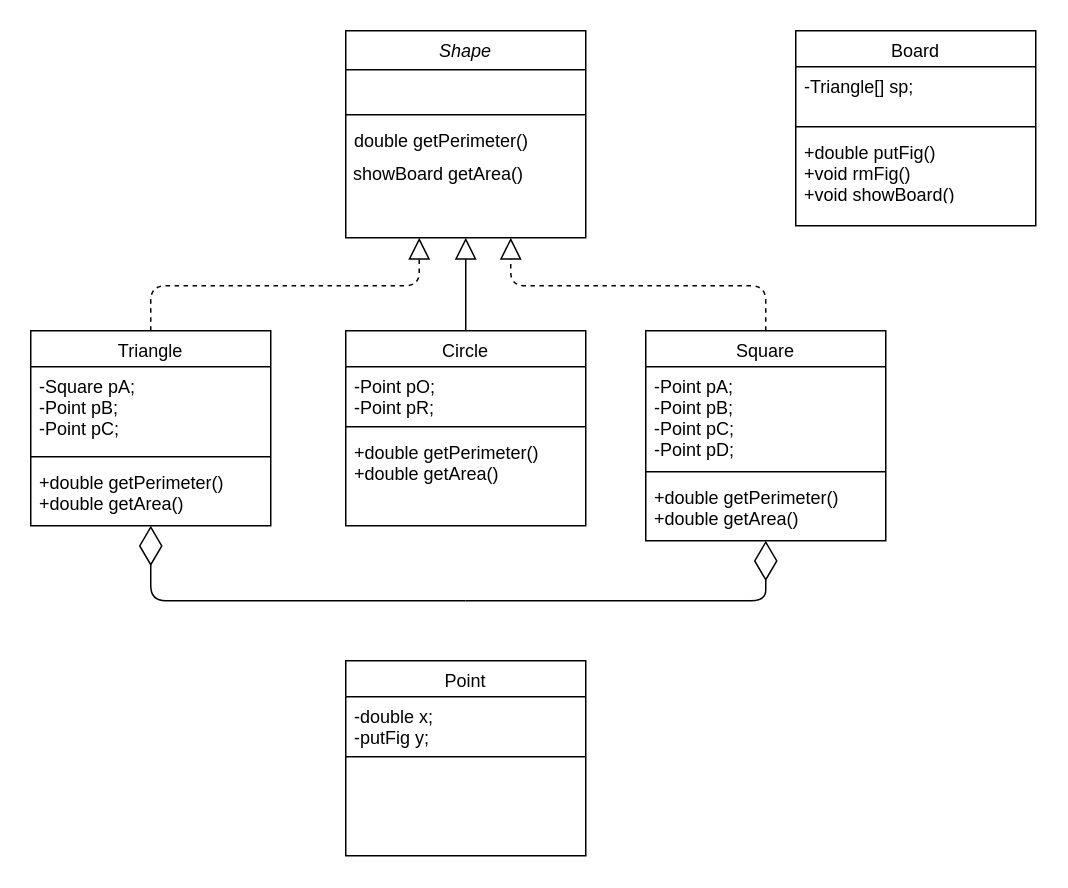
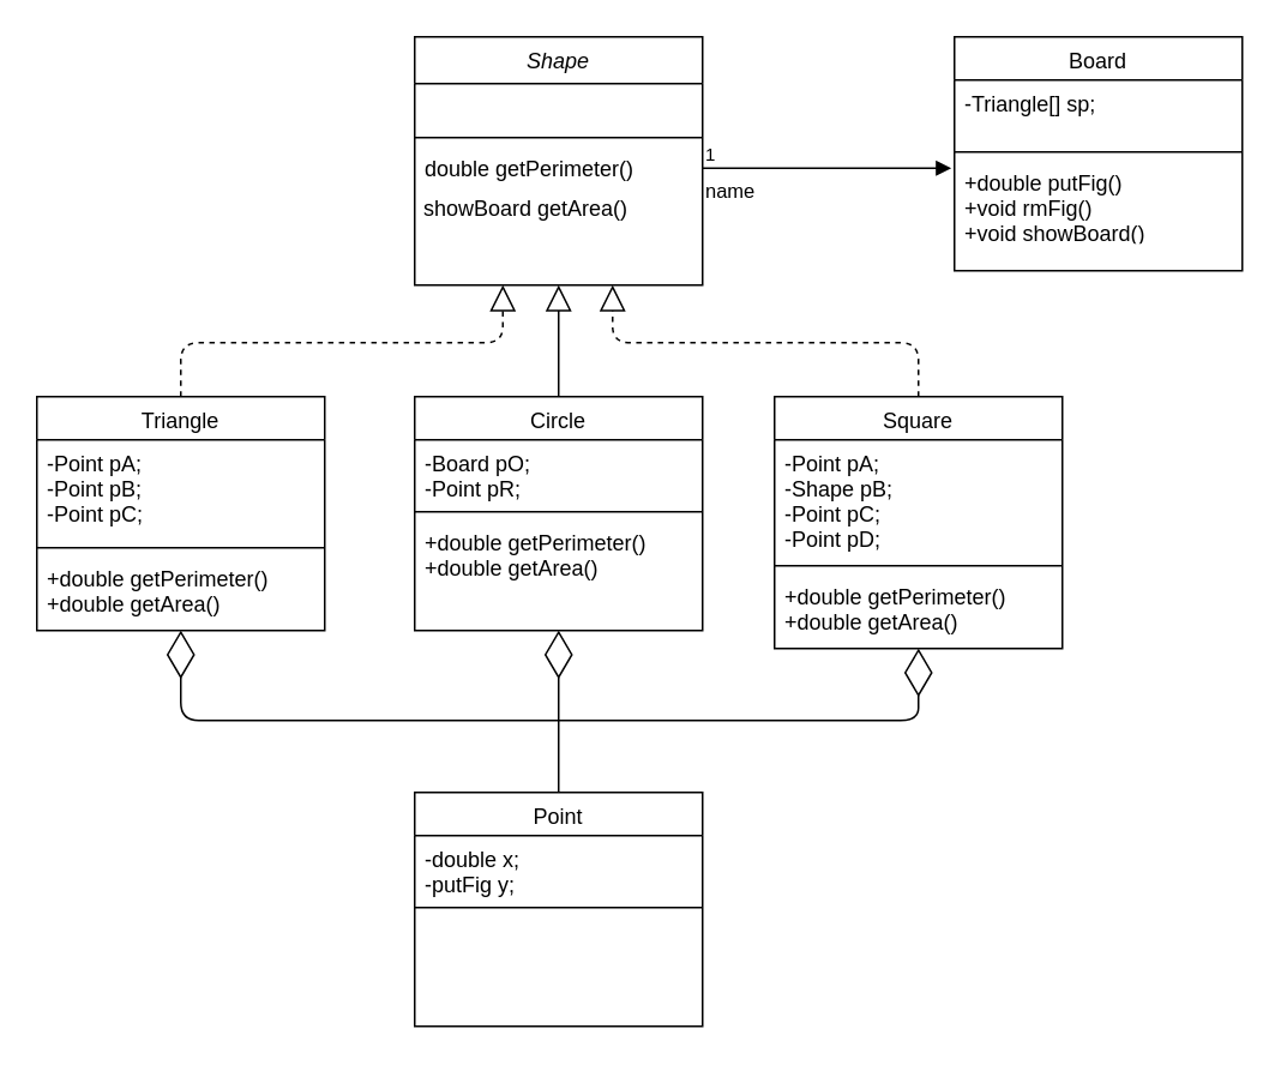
+ <mxCell id="32" value="name" style="endArrow=block;endFill=1;html=1;edgeStyle=orthogonalEdgeStyle;align=left;verticalAlign=top;exitX=1;exitY=0.5;exitDx=0;exitDy=0;entryX=-0.011;entryY=0.119;entryDx=0;entryDy=0;entryPerimeter=0;" edge="1" parent="1" source="5" target="25"><mxGeometry x="-1" relative="1" as="geometry"><mxPoint x="390" y="110" as="sourcePoint" /><mxPoint x="520" y="92" as="targetPoint" /></mxGeometry></mxCell>
+ <mxCell id="33" value="1" style="resizable=0;html=1;align=left;verticalAlign=bottom;labelBackgroundColor=#ffffff;fontSize=10;" connectable="0" vertex="1" parent="32"><mxGeometry x="-1" relative="1" as="geometry" /></mxCell>
- <mxCell id="16" value="-Square pA;&#10;-Point pB;&#10;-Point pC;" style="text;align=left;verticalAlign=top;spacingLeft=4;spacingRight=4;overflow=hidden;rotatable=0;points=[[0,0.5],[1,0.5]];portConstraint=eastwest;" vertex="1" parent="15"><mxGeometry y="24" width="160" height="56" as="geometry" /></mxCell>
+ <mxCell id="16" value="-Point pA;&#10;-Point pB;&#10;-Point pC;" style="text;align=left;verticalAlign=top;spacingLeft=4;spacingRight=4;overflow=hidden;rotatable=0;points=[[0,0.5],[1,0.5]];portConstraint=eastwest;" vertex="1" parent="15"><mxGeometry y="24" width="160" height="56" as="geometry" /></mxCell>
- <mxCell id="12" value="-Point pO;&#10;-Point pR;" style="text;align=left;verticalAlign=top;spacingLeft=4;spacingRight=4;overflow=hidden;rotatable=0;points=[[0,0.5],[1,0.5]];portConstraint=eastwest;" vertex="1" parent="11"><mxGeometry y="24" width="160" height="36" as="geometry" /></mxCell>
+ <mxCell id="12" value="-Board pO;&#10;-Point pR;" style="text;align=left;verticalAlign=top;spacingLeft=4;spacingRight=4;overflow=hidden;rotatable=0;points=[[0,0.5],[1,0.5]];portConstraint=eastwest;" vertex="1" parent="11"><mxGeometry y="24" width="160" height="36" as="geometry" /></mxCell>
- <mxCell id="8" value="-Point pA;&#10;-Point pB;&#10;-Point pC;&#10;-Point pD;" style="text;align=left;verticalAlign=top;spacingLeft=4;spacingRight=4;overflow=hidden;rotatable=0;points=[[0,0.5],[1,0.5]];portConstraint=eastwest;" vertex="1" parent="7"><mxGeometry y="24" width="160" height="66" as="geometry" /></mxCell>
+ <mxCell id="8" value="-Point pA;&#10;-Shape pB;&#10;-Point pC;&#10;-Point pD;" style="text;align=left;verticalAlign=top;spacingLeft=4;spacingRight=4;overflow=hidden;rotatable=0;points=[[0,0.5],[1,0.5]];portConstraint=eastwest;" vertex="1" parent="7"><mxGeometry y="24" width="160" height="66" as="geometry" /></mxCell>
+ <mxCell id="28" value="" style="endArrow=diamondThin;endFill=0;endSize=24;html=1;entryX=0.5;entryY=1;entryDx=0;entryDy=0;exitX=0.5;exitY=0;exitDx=0;exitDy=0;" edge="1" parent="1" source="19" target="11"><mxGeometry width="160" relative="1" as="geometry"><mxPoint x="20" y="580" as="sourcePoint" /><mxPoint x="180" y="580" as="targetPoint" /></mxGeometry></mxCell>
